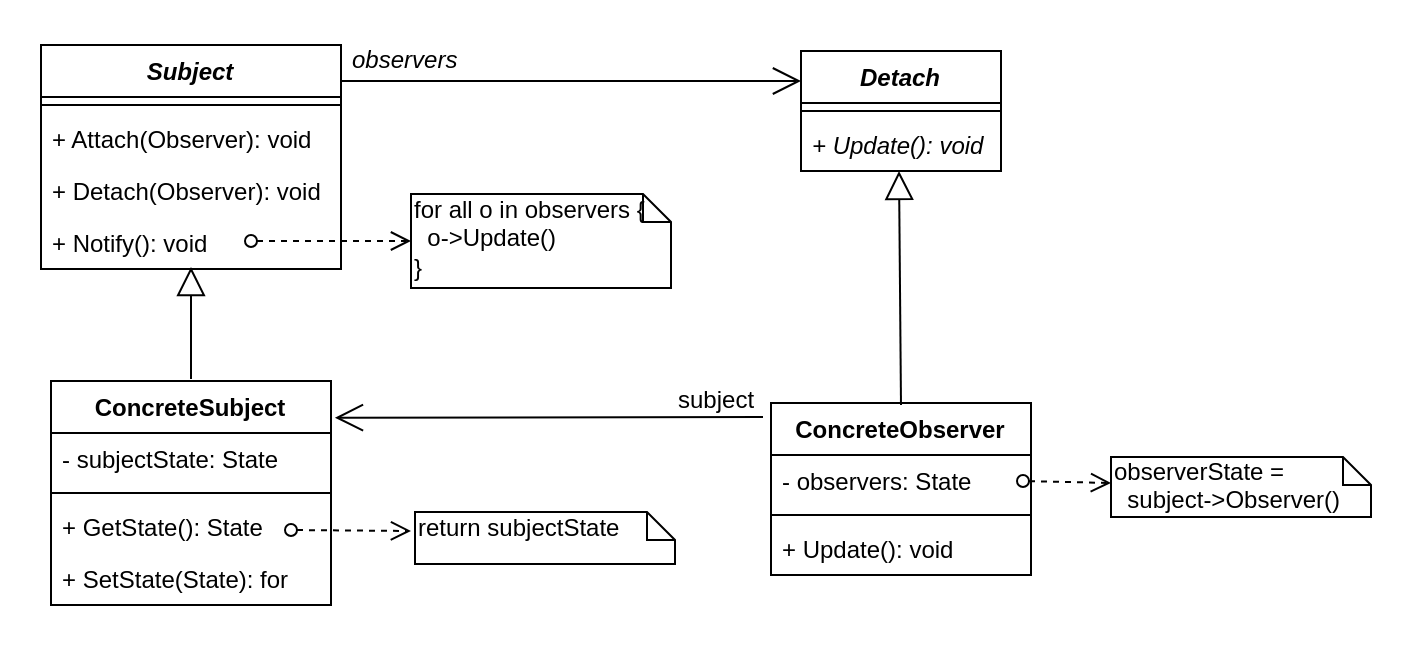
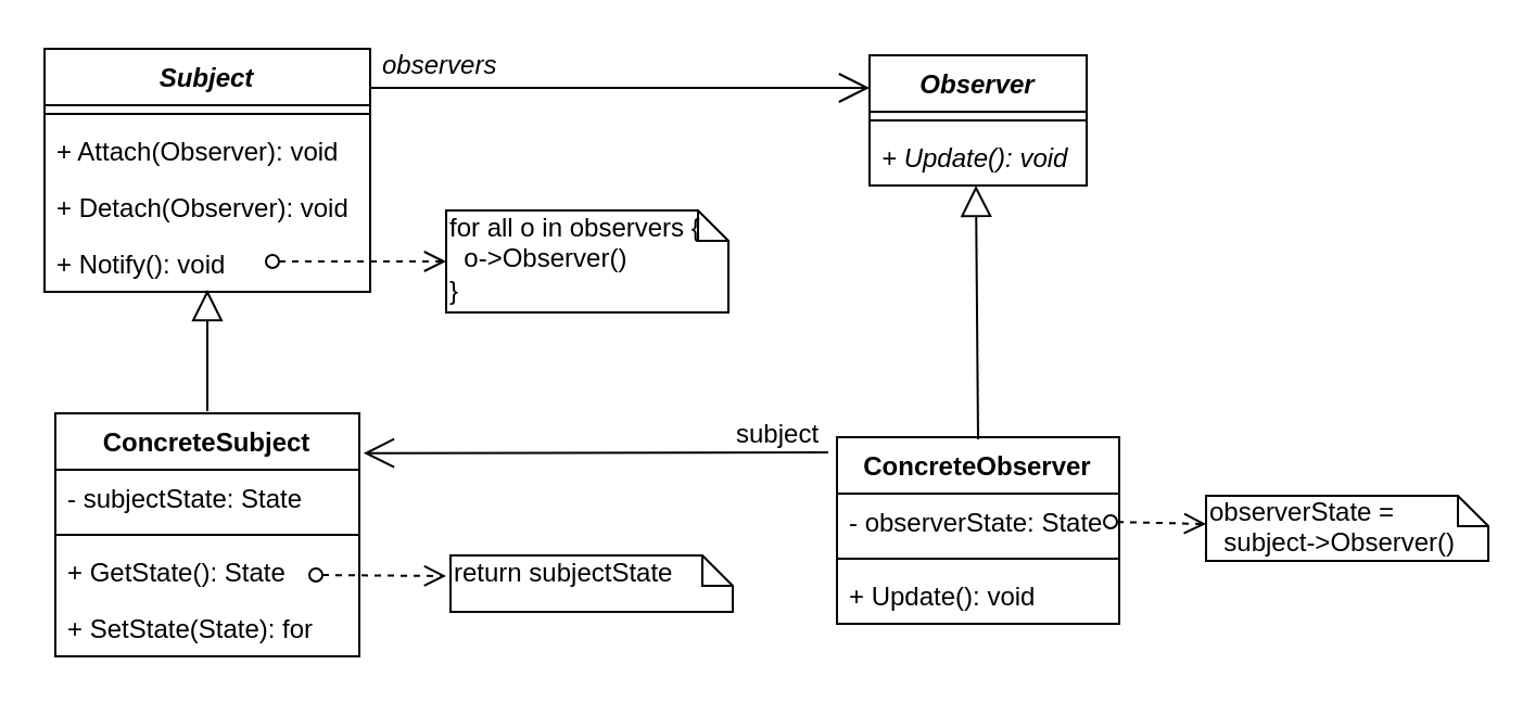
- <mxCell id="8" value="Detach" style="swimlane;fontStyle=3;align=center;verticalAlign=top;childLayout=stackLayout;horizontal=1;startSize=26;horizontalStack=0;resizeParent=1;resizeParentMax=0;resizeLast=0;collapsible=1;marginBottom=0;fillColor=none;gradientColor=none;" vertex="1" parent="1"><mxGeometry x="400" y="25" width="100" height="60" as="geometry" /></mxCell>
+ <mxCell id="8" value="Observer" style="swimlane;fontStyle=3;align=center;verticalAlign=top;childLayout=stackLayout;horizontal=1;startSize=26;horizontalStack=0;resizeParent=1;resizeParentMax=0;resizeLast=0;collapsible=1;marginBottom=0;fillColor=none;gradientColor=none;" vertex="1" parent="1"><mxGeometry x="400" y="25" width="100" height="60" as="geometry" /></mxCell>
- <mxCell id="15" value="for all o in observers {&lt;br&gt;&amp;nbsp; o-&amp;gt;Update()&lt;br&gt;}" style="shape=note;whiteSpace=wrap;html=1;size=14;verticalAlign=top;align=left;spacingTop=-6;fillColor=none;gradientColor=none;" vertex="1" parent="1"><mxGeometry x="205" y="96.5" width="130" height="47" as="geometry" /></mxCell>
+ <mxCell id="15" value="for all o in observers {&lt;br&gt;&amp;nbsp; o-&amp;gt;Observer()&lt;br&gt;}" style="shape=note;whiteSpace=wrap;html=1;size=14;verticalAlign=top;align=left;spacingTop=-6;fillColor=none;gradientColor=none;" vertex="1" parent="1"><mxGeometry x="205" y="96.5" width="130" height="47" as="geometry" /></mxCell>
- <mxCell id="12" value="- observers: State" style="text;strokeColor=none;fillColor=none;align=left;verticalAlign=top;spacingLeft=4;spacingRight=4;overflow=hidden;rotatable=0;points=[[0,0.5],[1,0.5]];portConstraint=eastwest;" vertex="1" parent="11"><mxGeometry y="26" width="130" height="26" as="geometry" /></mxCell>
+ <mxCell id="12" value="- observerState: State" style="text;strokeColor=none;fillColor=none;align=left;verticalAlign=top;spacingLeft=4;spacingRight=4;overflow=hidden;rotatable=0;points=[[0,0.5],[1,0.5]];portConstraint=eastwest;" vertex="1" parent="11"><mxGeometry y="26" width="130" height="26" as="geometry" /></mxCell>
